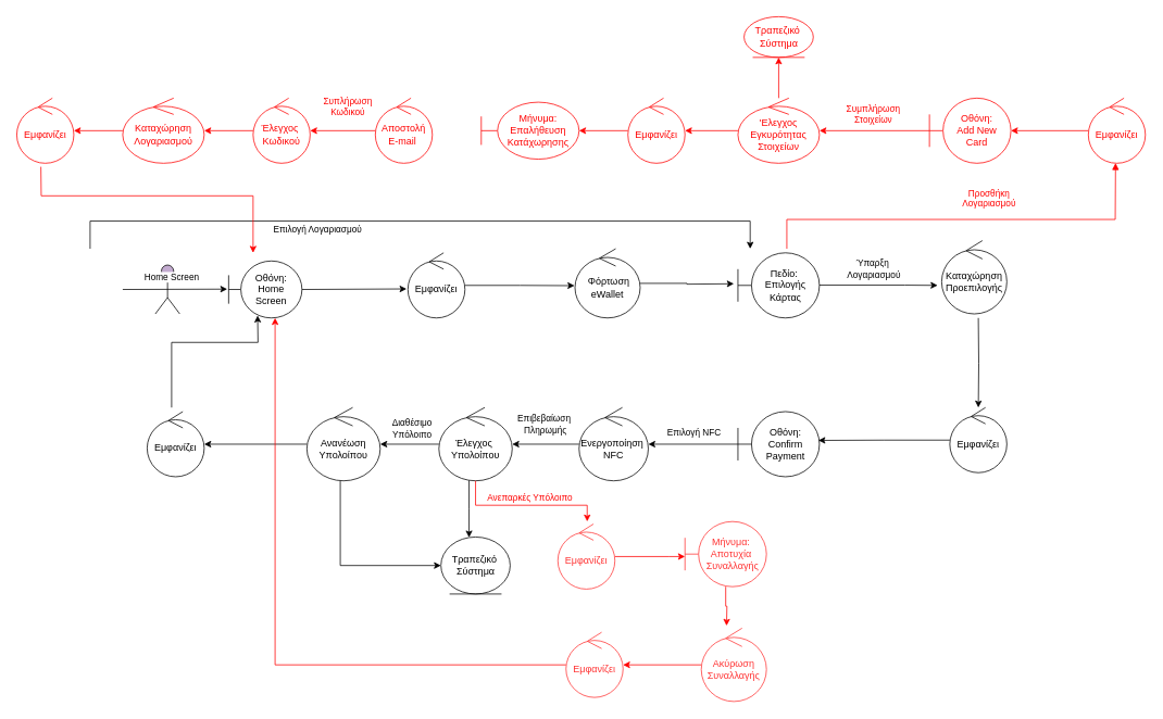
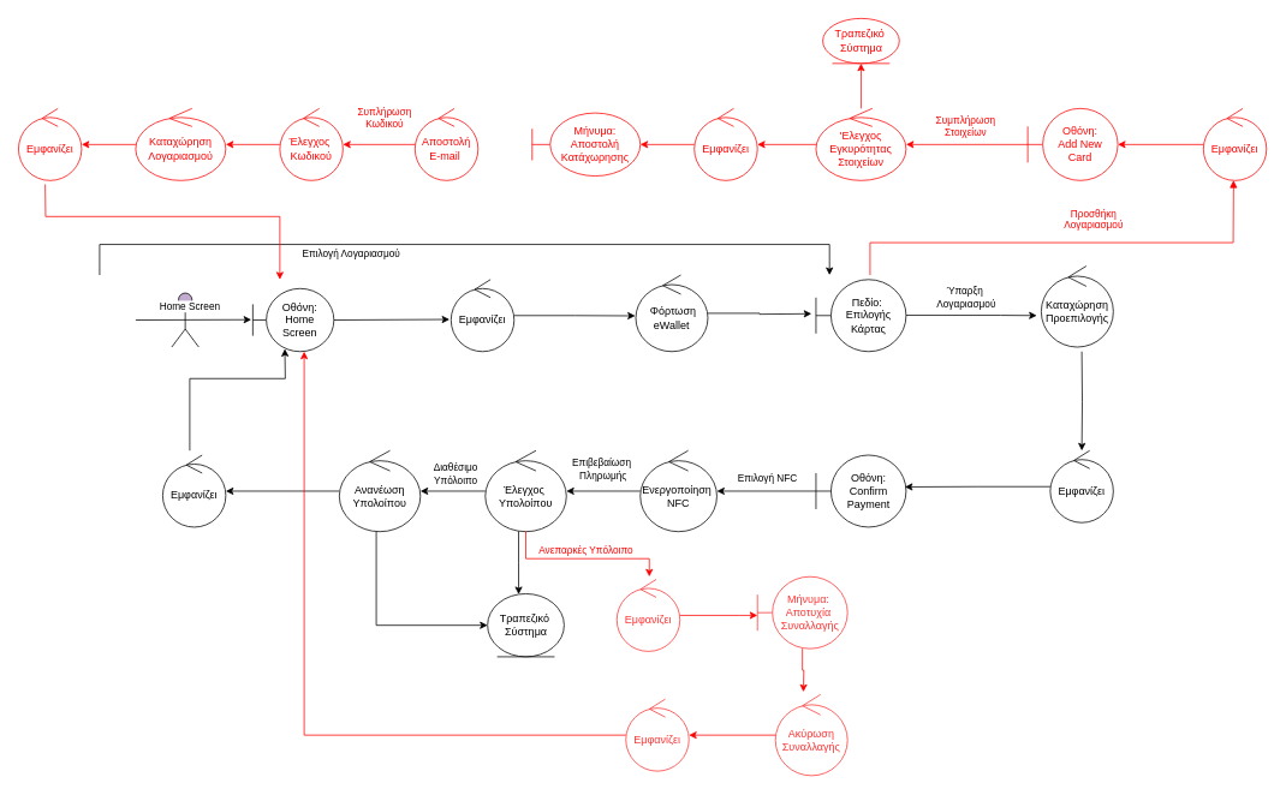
- <mxCell id="45" value="&lt;font color=&quot;#ff0000&quot;&gt;Μήνυμα:&lt;br&gt;Επαλήθευση&lt;br&gt;Κατάχωρησης&lt;/font&gt;" style="shape=umlBoundary;whiteSpace=wrap;html=1;strokeColor=#FF0000;" parent="1" vertex="1"><mxGeometry x="590" y="125" width="120" height="70" as="geometry" /></mxCell>
+ <mxCell id="45" value="&lt;font color=&quot;#ff0000&quot;&gt;Μήνυμα:&lt;br&gt;Αποστολή&lt;br&gt;Κατάχωρησης&lt;/font&gt;" style="shape=umlBoundary;whiteSpace=wrap;html=1;strokeColor=#FF0000;" parent="1" vertex="1"><mxGeometry x="590" y="125" width="120" height="70" as="geometry" /></mxCell>
